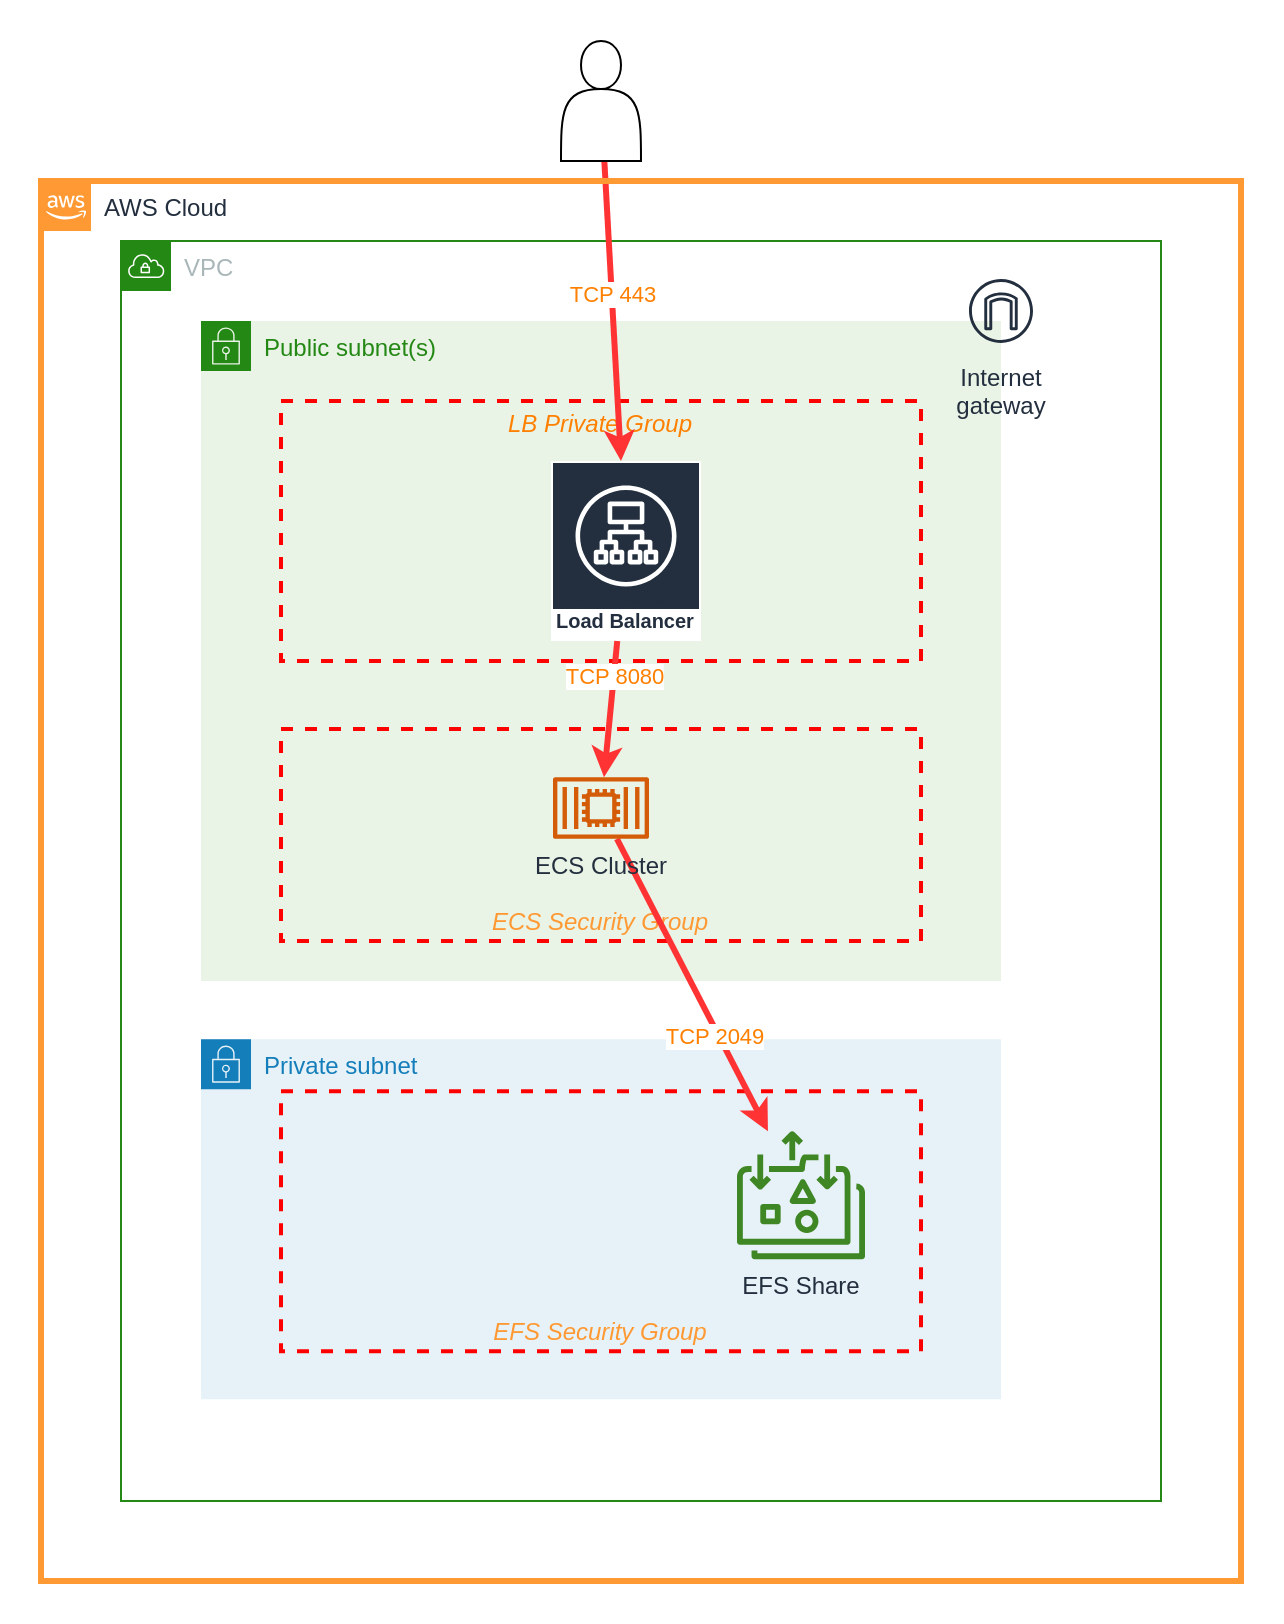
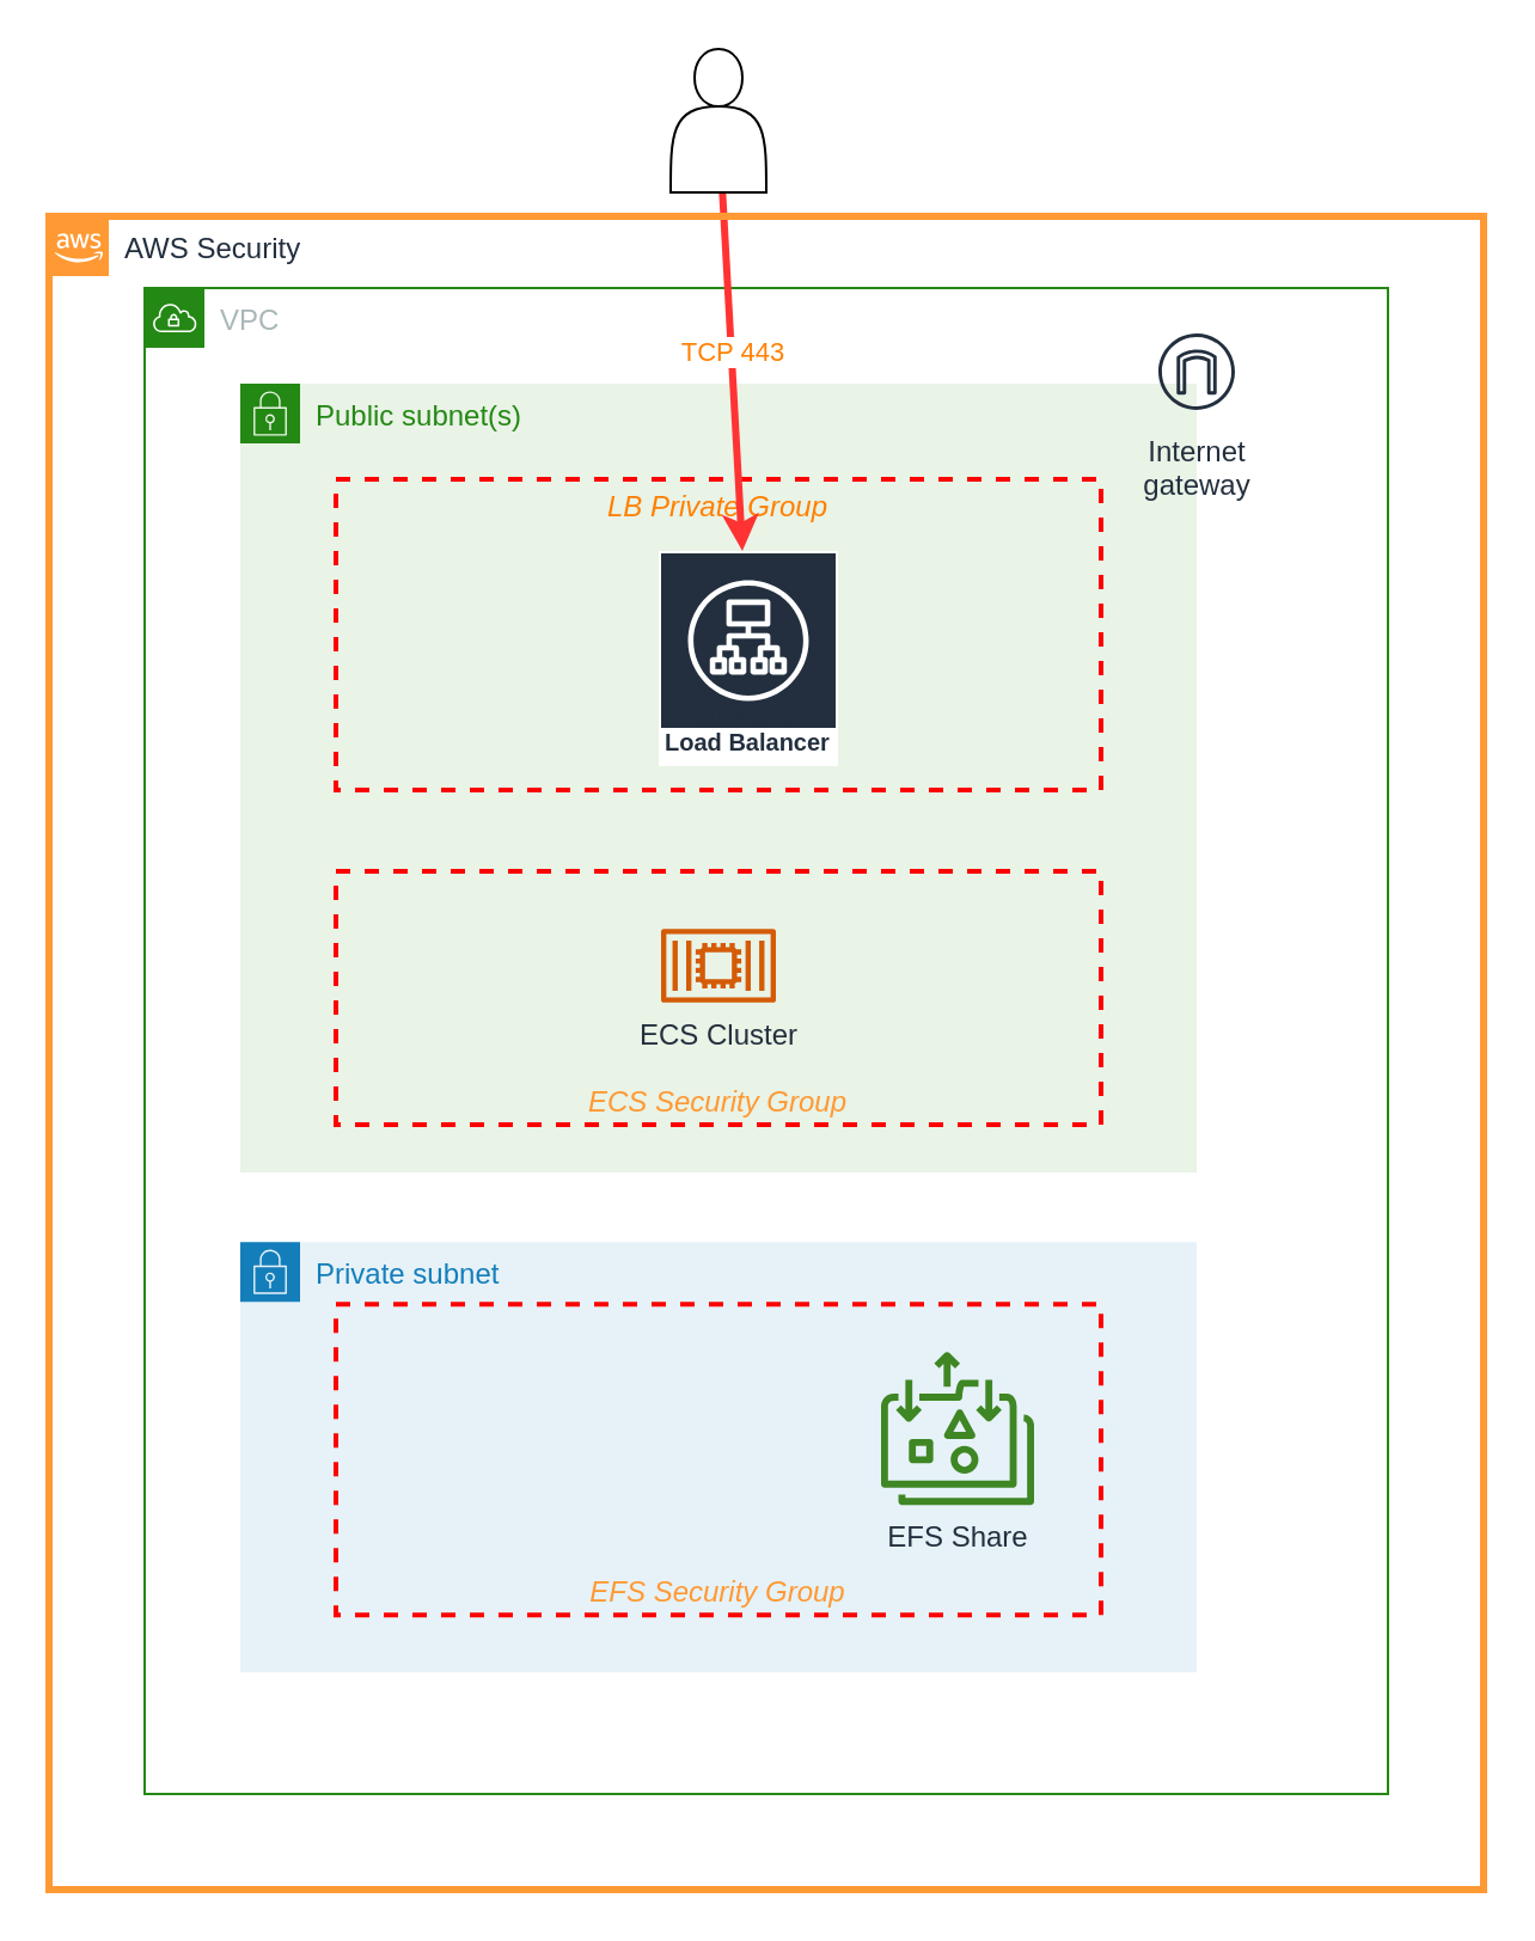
- <mxCell id="15" value="AWS Cloud" style="points=[[0,0],[0.25,0],[0.5,0],[0.75,0],[1,0],[1,0.25],[1,0.5],[1,0.75],[1,1],[0.75,1],[0.5,1],[0.25,1],[0,1],[0,0.75],[0,0.5],[0,0.25]];outlineConnect=0;gradientColor=none;html=1;whiteSpace=wrap;fontSize=12;fontStyle=0;container=1;pointerEvents=0;collapsible=0;recursiveResize=0;shape=mxgraph.aws4.group;grIcon=mxgraph.aws4.group_aws_cloud_alt;strokeColor=#FF9933;fillColor=none;verticalAlign=top;align=left;spacingLeft=30;fontColor=#232F3E;dashed=0;strokeWidth=3;" vertex="1" parent="1"><mxGeometry x="20" y="90" width="600" height="700" as="geometry" /></mxCell>
+ <mxCell id="15" value="AWS Security" style="points=[[0,0],[0.25,0],[0.5,0],[0.75,0],[1,0],[1,0.25],[1,0.5],[1,0.75],[1,1],[0.75,1],[0.5,1],[0.25,1],[0,1],[0,0.75],[0,0.5],[0,0.25]];outlineConnect=0;gradientColor=none;html=1;whiteSpace=wrap;fontSize=12;fontStyle=0;container=1;pointerEvents=0;collapsible=0;recursiveResize=0;shape=mxgraph.aws4.group;grIcon=mxgraph.aws4.group_aws_cloud_alt;strokeColor=#FF9933;fillColor=none;verticalAlign=top;align=left;spacingLeft=30;fontColor=#232F3E;dashed=0;strokeWidth=3;" vertex="1" parent="1"><mxGeometry x="20" y="90" width="600" height="700" as="geometry" /></mxCell>
- <mxCell id="18" style="edgeStyle=none;rounded=0;orthogonalLoop=1;jettySize=auto;html=1;strokeColor=#FF3333;strokeWidth=3;" edge="1" parent="1" source="8" target="17"><mxGeometry relative="1" as="geometry" /></mxCell>
- <mxCell id="19" value="TCP 8080" style="edgeLabel;html=1;align=center;verticalAlign=middle;resizable=0;points=[];fontColor=#FF8000;" vertex="1" connectable="0" parent="18"><mxGeometry x="-0.487" relative="1" as="geometry"><mxPoint as="offset" /></mxGeometry></mxCell>
- <mxCell id="13" style="edgeStyle=none;rounded=0;orthogonalLoop=1;jettySize=auto;html=1;fontColor=#FF8000;strokeColor=#FF3333;strokeWidth=3;" edge="1" parent="1" source="17" target="5"><mxGeometry relative="1" as="geometry" /></mxCell>
- <mxCell id="14" value="TCP 2049" style="edgeLabel;html=1;align=center;verticalAlign=middle;resizable=0;points=[];fontColor=#FF8000;" vertex="1" connectable="0" parent="13"><mxGeometry x="0.342" y="-2" relative="1" as="geometry"><mxPoint as="offset" /></mxGeometry></mxCell>
